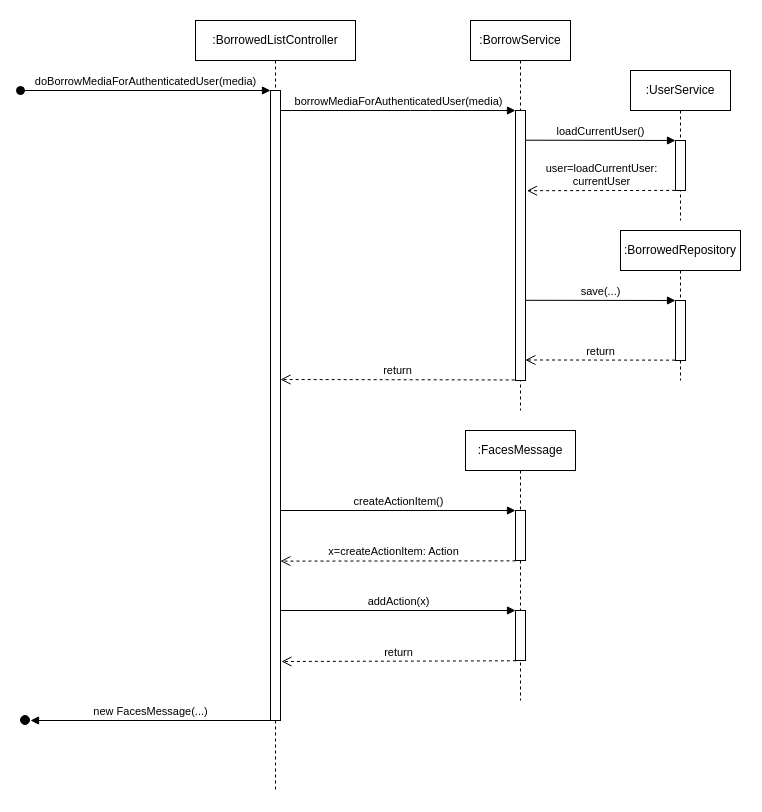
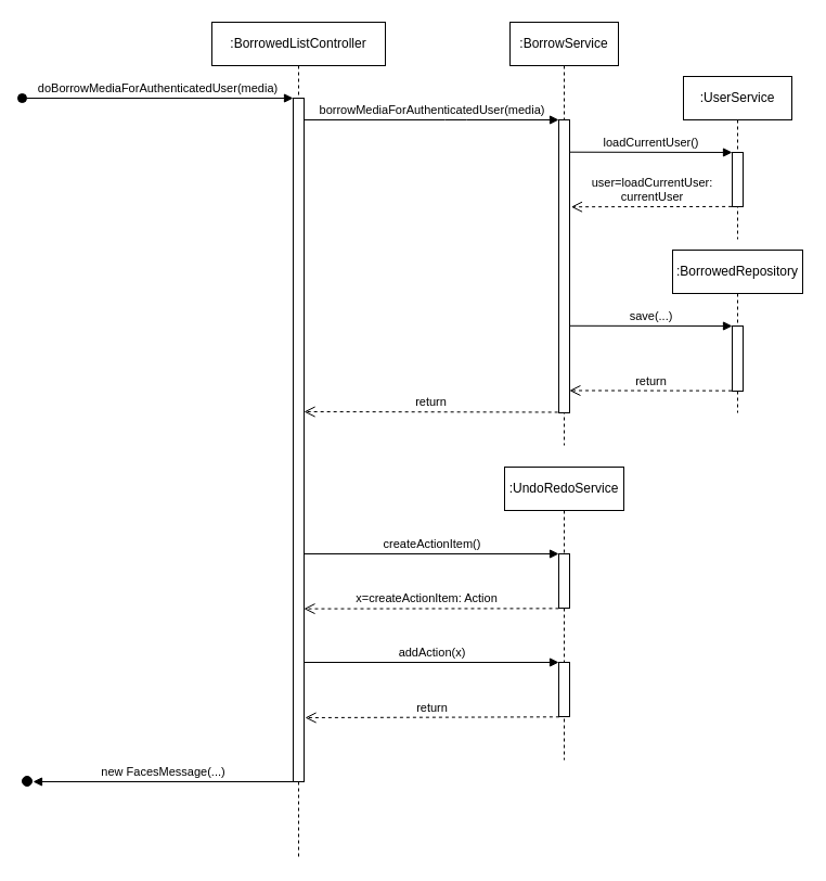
- <mxCell id="17" value=":FacesMessage" style="shape=umlLifeline;perimeter=lifelinePerimeter;whiteSpace=wrap;html=1;container=1;collapsible=0;recursiveResize=0;outlineConnect=0;" vertex="1" parent="1"><mxGeometry x="465" y="430" width="110" height="270" as="geometry" /></mxCell>
+ <mxCell id="17" value=":UndoRedoService" style="shape=umlLifeline;perimeter=lifelinePerimeter;whiteSpace=wrap;html=1;container=1;collapsible=0;recursiveResize=0;outlineConnect=0;" vertex="1" parent="1"><mxGeometry x="465" y="430" width="110" height="270" as="geometry" /></mxCell>
